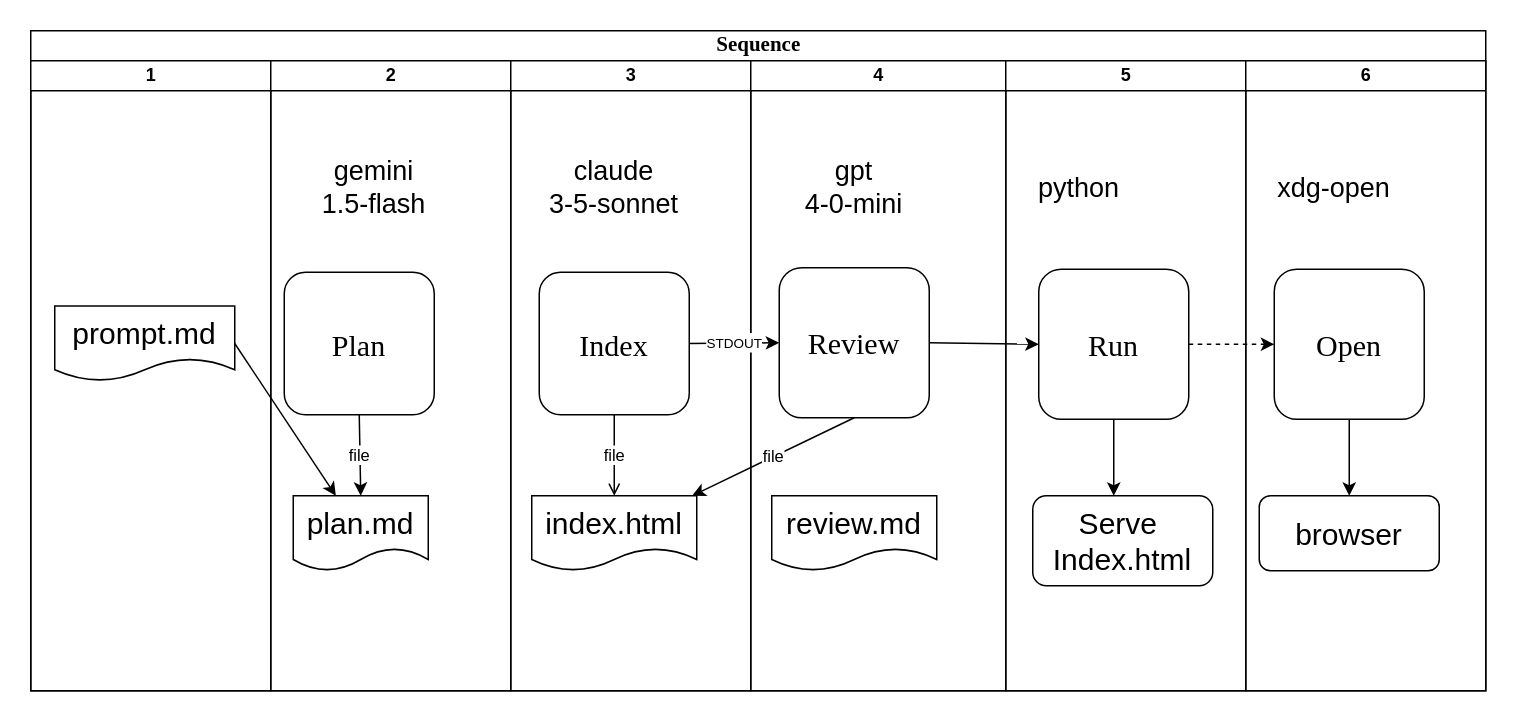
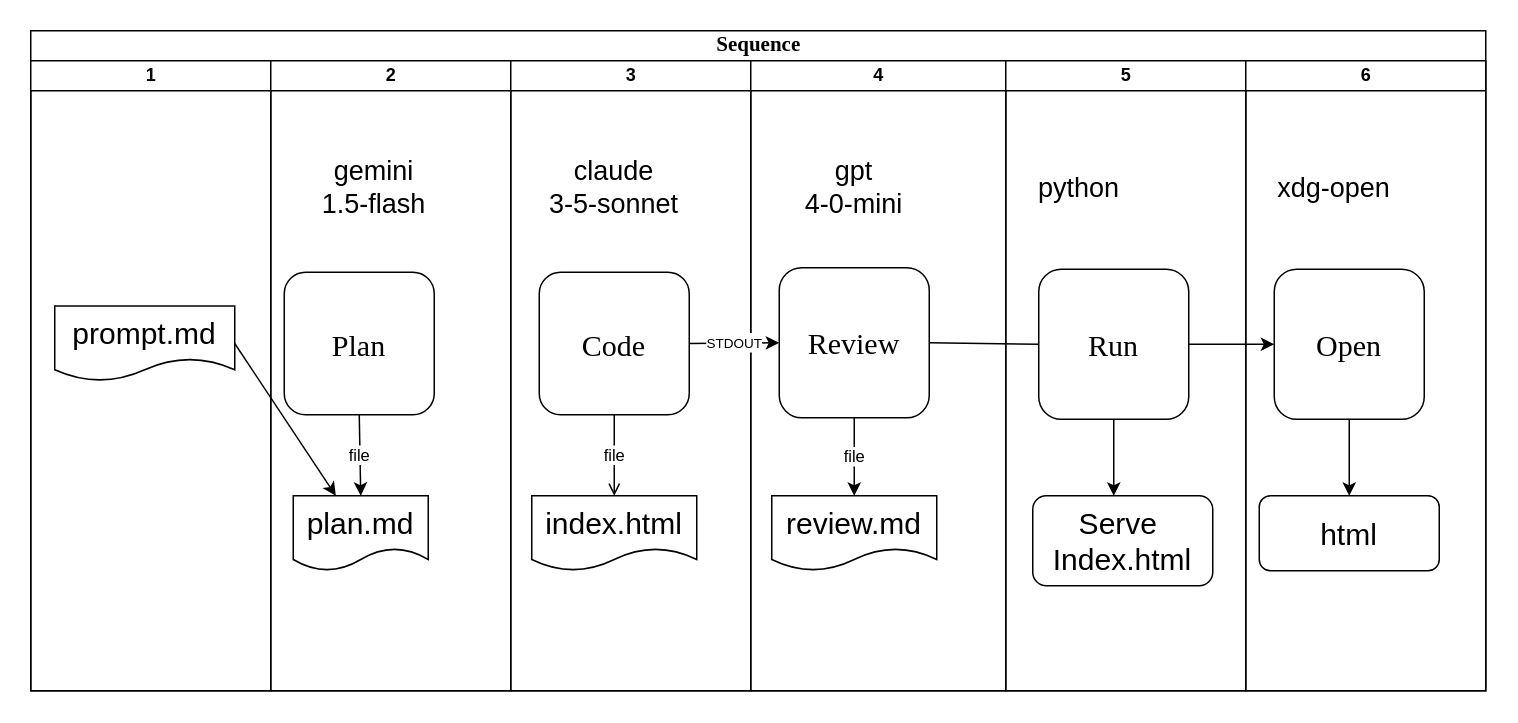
- <mxCell id="11" value="&lt;font style=&quot;font-size: 20px;&quot;&gt;Index&lt;/font&gt;" style="rounded=1;whiteSpace=wrap;html=1;shadow=0;labelBackgroundColor=none;strokeWidth=1;fontFamily=Verdana;fontSize=8;align=center;" parent="10" vertex="1"><mxGeometry x="179" y="141" width="100" height="95" as="geometry" /></mxCell>
+ <mxCell id="11" value="&lt;font style=&quot;font-size: 20px;&quot;&gt;Code&lt;/font&gt;" style="rounded=1;whiteSpace=wrap;html=1;shadow=0;labelBackgroundColor=none;strokeWidth=1;fontFamily=Verdana;fontSize=8;align=center;" parent="10" vertex="1"><mxGeometry x="179" y="141" width="100" height="95" as="geometry" /></mxCell>
- <mxCell id="26" value="" style="endArrow=classic;html=1;rounded=0;exitX=1;exitY=0.5;exitDx=0;exitDy=0;entryX=0;entryY=0.5;entryDx=0;entryDy=0;" edge="1" parent="2" source="16" target="21"><mxGeometry width="50" height="50" relative="1" as="geometry"><mxPoint x="449" y="219" as="sourcePoint" /><mxPoint x="509" y="218" as="targetPoint" /></mxGeometry></mxCell>
+ <mxCell id="26" value="" style="endArrow=none;html=1;rounded=0;exitX=1;exitY=0.5;exitDx=0;exitDy=0;entryX=0;entryY=0.5;entryDx=0;entryDy=0;" edge="1" parent="2" source="16" target="21"><mxGeometry width="50" height="50" relative="1" as="geometry"><mxPoint x="449" y="219" as="sourcePoint" /><mxPoint x="509" y="218" as="targetPoint" /></mxGeometry></mxCell>
- <mxCell id="32" value="" style="endArrow=classic;html=1;rounded=0;entryX=0;entryY=0.5;entryDx=0;entryDy=0;exitX=1;exitY=0.5;exitDx=0;exitDy=0;dashed=1;" edge="1" parent="1" source="21" target="28"><mxGeometry width="50" height="50" relative="1" as="geometry"><mxPoint x="589" y="320" as="sourcePoint" /><mxPoint x="639" y="270" as="targetPoint" /></mxGeometry></mxCell>
+ <mxCell id="32" value="" style="endArrow=classic;html=1;rounded=0;entryX=0;entryY=0.5;entryDx=0;entryDy=0;exitX=1;exitY=0.5;exitDx=0;exitDy=0;" edge="1" parent="1" source="21" target="28"><mxGeometry width="50" height="50" relative="1" as="geometry"><mxPoint x="589" y="320" as="sourcePoint" /><mxPoint x="639" y="270" as="targetPoint" /></mxGeometry></mxCell>
- <mxCell id="19" value="file" style="endArrow=classic;html=1;rounded=0;exitX=0.5;exitY=1;exitDx=0;exitDy=0;" edge="1" parent="15" source="16" target="13"><mxGeometry width="50" height="50" relative="1" as="geometry"><mxPoint x="249" y="300" as="sourcePoint" /><mxPoint x="299" y="250" as="targetPoint" /></mxGeometry></mxCell>
+ <mxCell id="19" value="file" style="endArrow=classic;html=1;rounded=0;exitX=0.5;exitY=1;exitDx=0;exitDy=0;entryX=0.5;entryY=0;entryDx=0;entryDy=0;" edge="1" parent="15" source="16" target="18"><mxGeometry width="50" height="50" relative="1" as="geometry"><mxPoint x="249" y="300" as="sourcePoint" /><mxPoint x="299" y="250" as="targetPoint" /></mxGeometry></mxCell>
- <mxCell id="31" value="&lt;font style=&quot;font-size: 20px;&quot;&gt;browser&lt;/font&gt;" style="rounded=1;whiteSpace=wrap;html=1;" vertex="1" parent="27"><mxGeometry x="169" y="290" width="120" height="50" as="geometry" /></mxCell>
+ <mxCell id="31" value="&lt;font style=&quot;font-size: 20px;&quot;&gt;html&lt;/font&gt;" style="rounded=1;whiteSpace=wrap;html=1;" vertex="1" parent="27"><mxGeometry x="169" y="290" width="120" height="50" as="geometry" /></mxCell>
